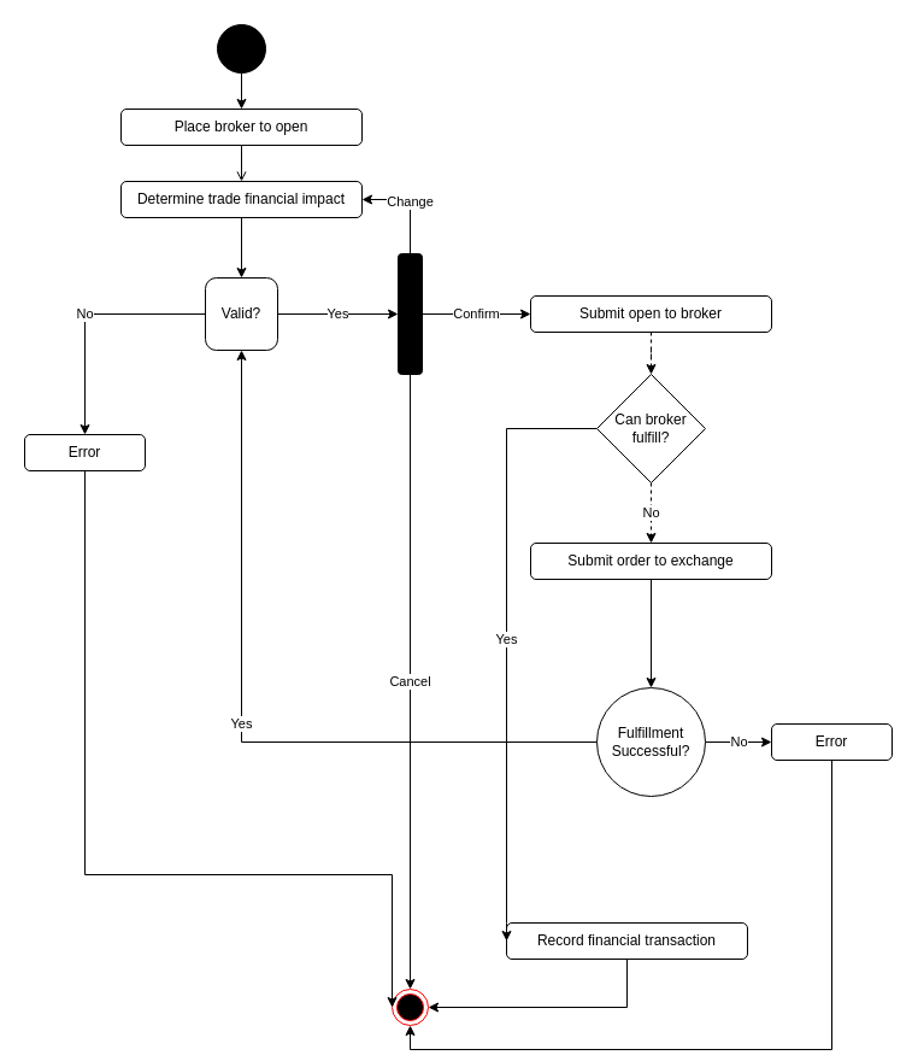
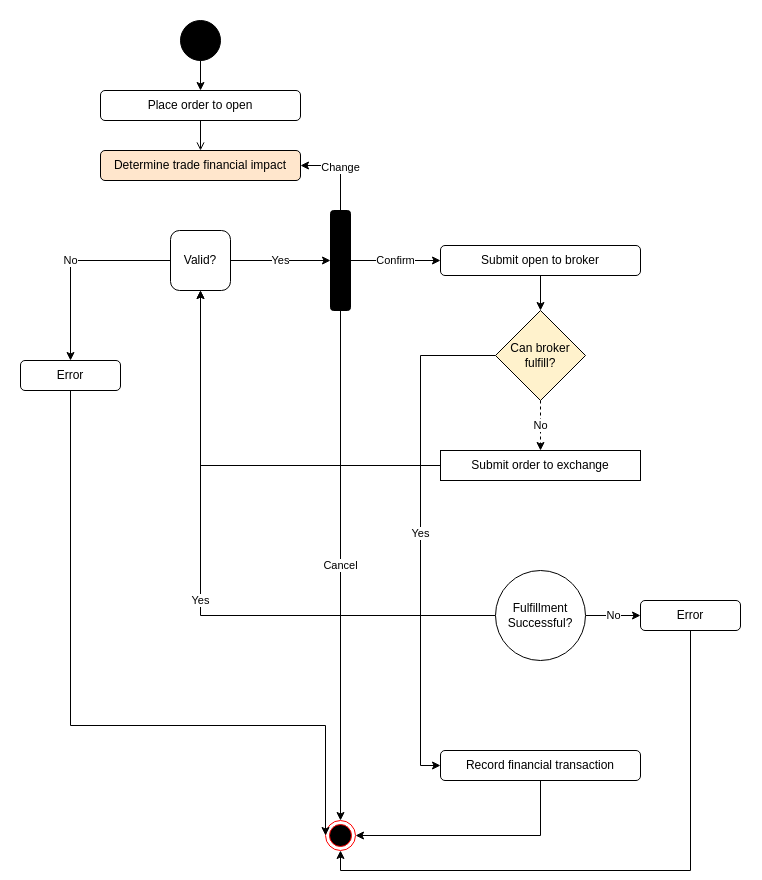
- <mxCell id="5" value="Place broker to open" style="rounded=1;whiteSpace=wrap;html=1;fillColor=#FFFFFF;" parent="1" vertex="1"><mxGeometry x="100" y="90" width="200" height="30" as="geometry" /></mxCell>
+ <mxCell id="5" value="Place order to open" style="rounded=1;whiteSpace=wrap;html=1;fillColor=#FFFFFF;" parent="1" vertex="1"><mxGeometry x="100" y="90" width="200" height="30" as="geometry" /></mxCell>
- <mxCell id="24" value="Determine trade financial impact" style="rounded=1;whiteSpace=wrap;html=1;fillColor=#FFFFFF;" vertex="1" parent="1"><mxGeometry x="100" y="150" width="200" height="30" as="geometry" /></mxCell>
+ <mxCell id="24" value="Determine trade financial impact" style="rounded=1;whiteSpace=wrap;html=1;fillColor=#ffe6cc;" vertex="1" parent="1"><mxGeometry x="100" y="150" width="200" height="30" as="geometry" /></mxCell>
- <mxCell id="23" style="edgeStyle=orthogonalEdgeStyle;rounded=0;orthogonalLoop=1;jettySize=auto;html=1;entryX=0.5;entryY=0;entryDx=0;entryDy=0;exitX=0.5;exitY=1;exitDx=0;exitDy=0;" edge="1" parent="1" source="24" target="7"><mxGeometry relative="1" as="geometry"><Array as="points" /></mxGeometry></mxCell>
- <mxCell id="14" value="" style="edgeStyle=orthogonalEdgeStyle;rounded=0;orthogonalLoop=1;jettySize=auto;html=1;entryX=0.5;entryY=0;entryDx=0;entryDy=0;dashed=1;" parent="1" source="15" target="31" edge="1"><mxGeometry relative="1" as="geometry"><mxPoint x="540" y="260" as="targetPoint" /></mxGeometry></mxCell>
+ <mxCell id="14" value="" style="edgeStyle=orthogonalEdgeStyle;rounded=0;orthogonalLoop=1;jettySize=auto;html=1;entryX=0.5;entryY=0;entryDx=0;entryDy=0;" parent="1" source="15" target="31" edge="1"><mxGeometry relative="1" as="geometry"><mxPoint x="540" y="260" as="targetPoint" /></mxGeometry></mxCell>
- <mxCell id="31" value="&lt;span&gt;Can broker fulfill?&lt;/span&gt;" style="rhombus;whiteSpace=wrap;html=1;" vertex="1" parent="1"><mxGeometry x="495" y="310" width="90" height="90" as="geometry" /></mxCell>
+ <mxCell id="31" value="&lt;span&gt;Can broker fulfill?&lt;/span&gt;" style="rhombus;whiteSpace=wrap;html=1;fillColor=#fff2cc;" vertex="1" parent="1"><mxGeometry x="495" y="310" width="90" height="90" as="geometry" /></mxCell>
- <mxCell id="17" value="Submit order to exchange" style="rounded=1;whiteSpace=wrap;html=1;fillColor=#FFFFFF;" vertex="1" parent="1"><mxGeometry x="440" y="450" width="200" height="30" as="geometry" /></mxCell>
+ <mxCell id="17" value="Submit order to exchange" style="whiteSpace=wrap;html=1;fillColor=#FFFFFF;rounded=0;" vertex="1" parent="1"><mxGeometry x="440" y="450" width="200" height="30" as="geometry" /></mxCell>
- <mxCell id="16" style="edgeStyle=orthogonalEdgeStyle;rounded=0;orthogonalLoop=1;jettySize=auto;html=1;entryX=0.5;entryY=0;entryDx=0;entryDy=0;" edge="1" parent="1" source="17" target="20"><mxGeometry relative="1" as="geometry" /></mxCell>
+ <mxCell id="16" style="edgeStyle=orthogonalEdgeStyle;rounded=0;orthogonalLoop=1;jettySize=auto;html=1;" edge="1" parent="1" source="17" target="7"><mxGeometry relative="1" as="geometry" /></mxCell>
- <mxCell id="13" value="Record financial transaction" style="rounded=1;whiteSpace=wrap;html=1;fillColor=#FFFFFF;" parent="1" vertex="1"><mxGeometry x="420" y="765" width="200" height="30" as="geometry" /></mxCell>
+ <mxCell id="13" value="Record financial transaction" style="rounded=1;whiteSpace=wrap;html=1;fillColor=#FFFFFF;" parent="1" vertex="1"><mxGeometry x="440" y="750" width="200" height="30" as="geometry" /></mxCell>
